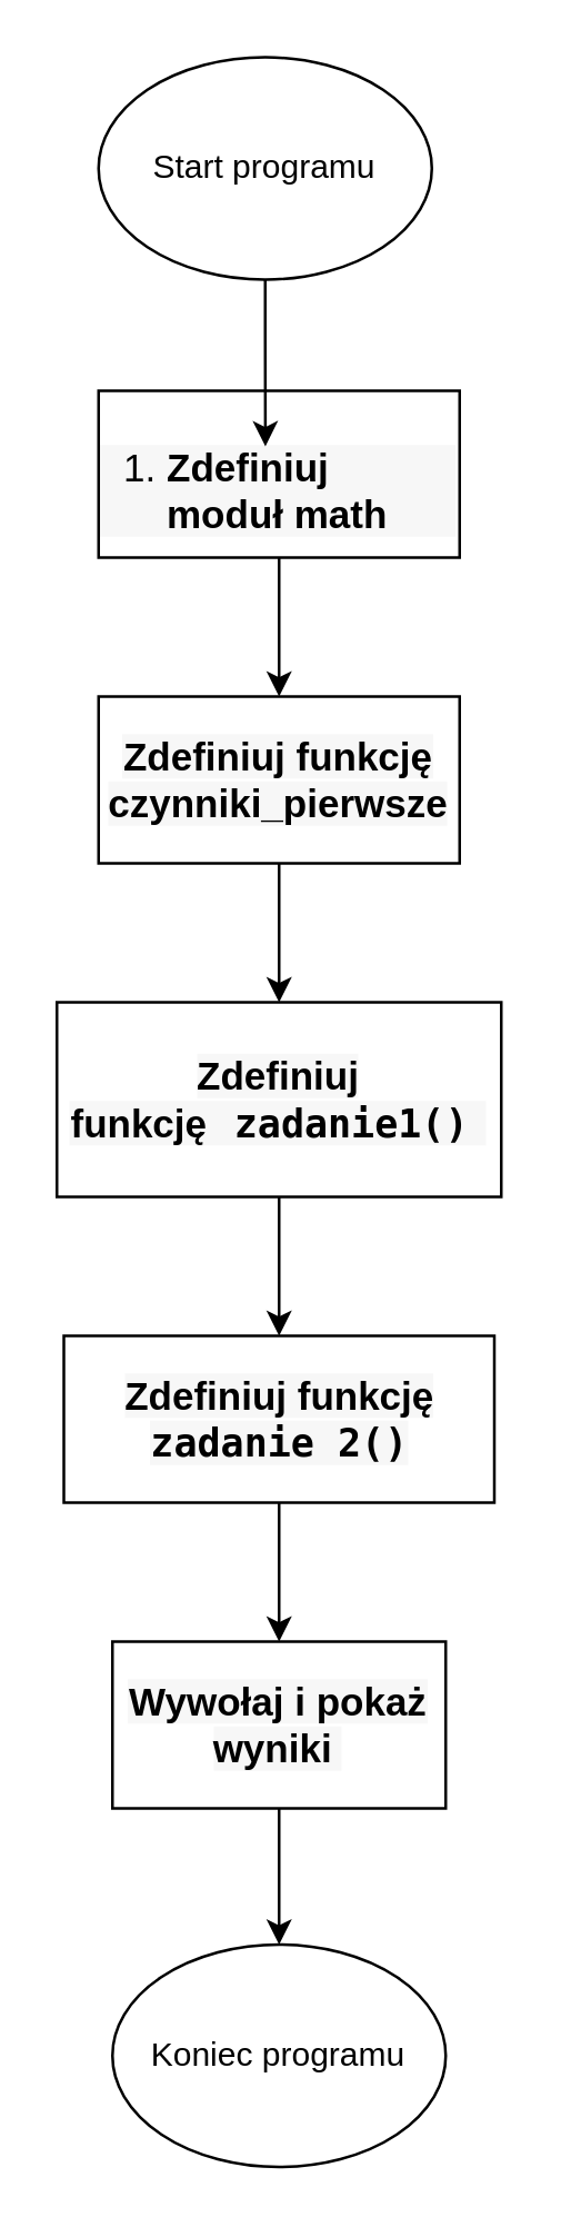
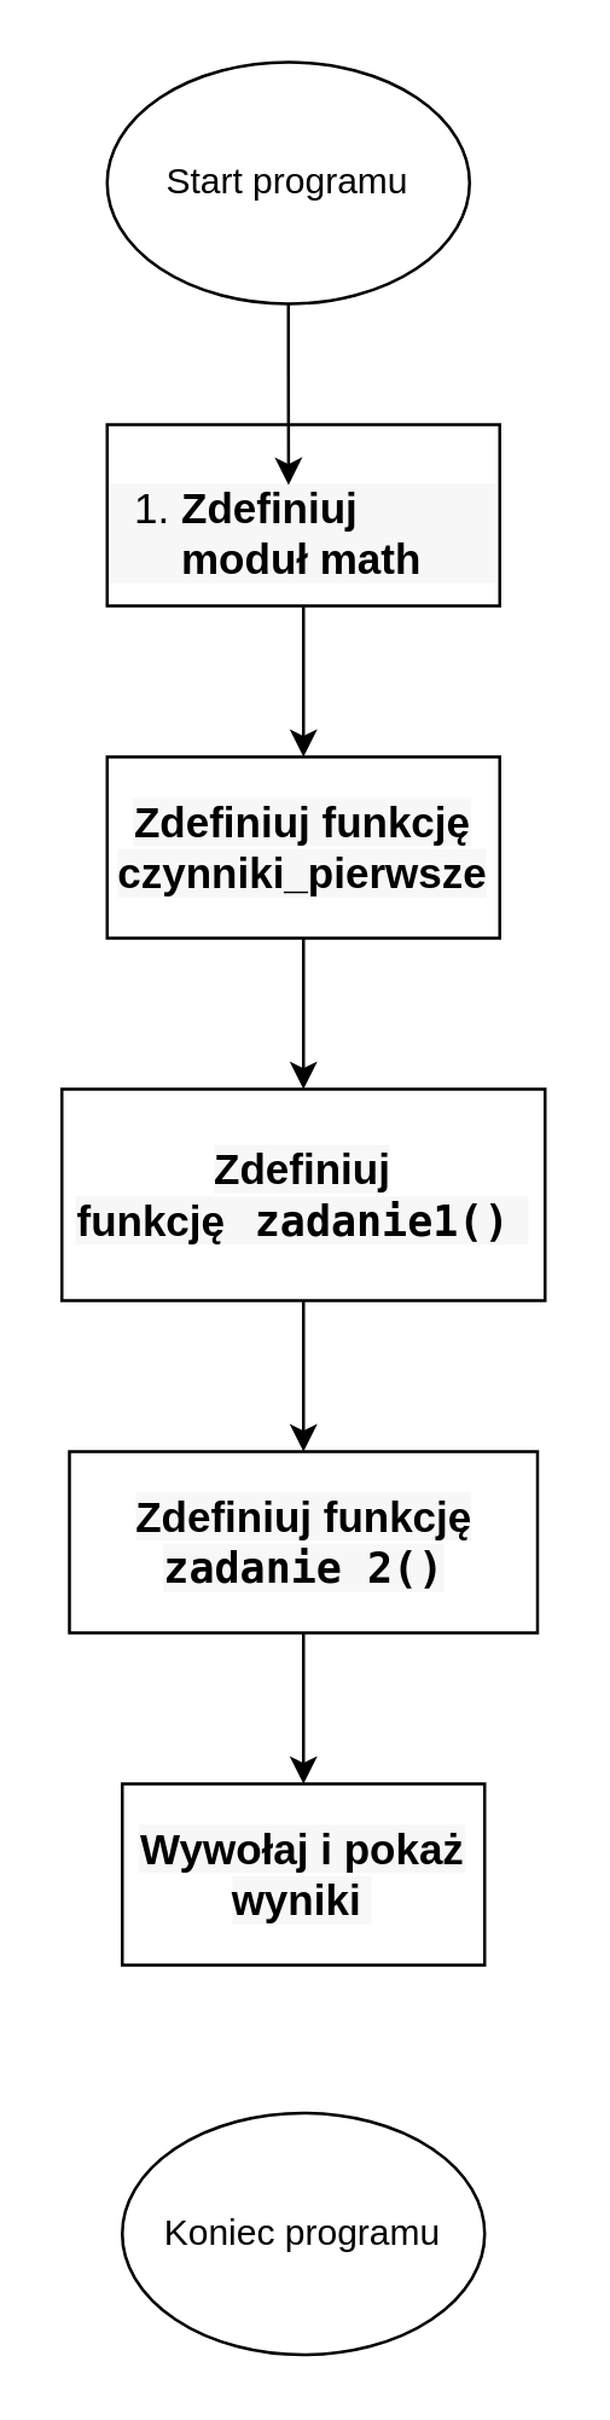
- <mxCell id="10" style="edgeStyle=orthogonalEdgeStyle;rounded=0;orthogonalLoop=1;jettySize=auto;html=1;entryX=0.5;entryY=0;entryDx=0;entryDy=0;" edge="1" parent="1" source="11" target="13"><mxGeometry relative="1" as="geometry" /></mxCell>
